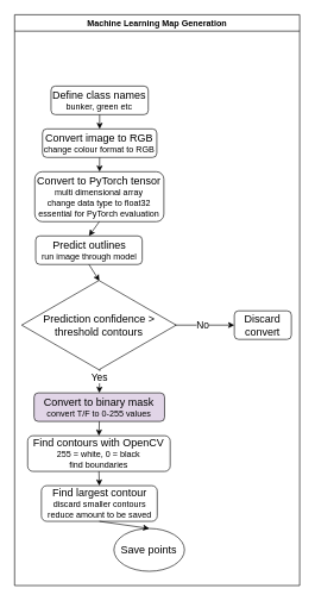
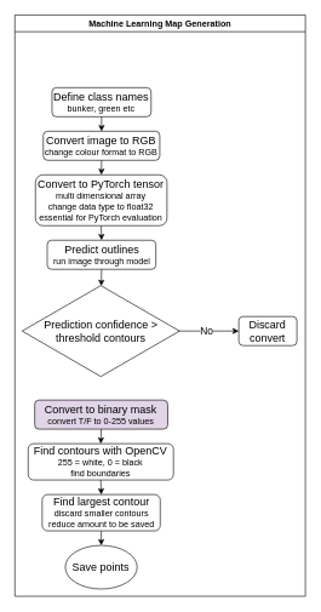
- <mxCell id="5" value="&lt;div&gt;&lt;font style=&quot;font-size: 15px;&quot;&gt;Predict outlines&lt;/font&gt;&lt;/div&gt;&lt;div&gt;run image through model&lt;/div&gt;" style="rounded=1;whiteSpace=wrap;html=1;" parent="2" vertex="1"><mxGeometry x="29.59" y="310" width="149.5" height="40" as="geometry" /></mxCell>
+ <mxCell id="5" value="&lt;div&gt;&lt;font style=&quot;font-size: 15px;&quot;&gt;Predict outlines&lt;/font&gt;&lt;/div&gt;&lt;div&gt;run image through model&lt;/div&gt;" style="rounded=1;whiteSpace=wrap;html=1;" parent="2" vertex="1"><mxGeometry x="44.59" y="310" width="149.5" height="40" as="geometry" /></mxCell>
- <mxCell id="12" value="" style="endArrow=classic;html=1;rounded=0;entryX=0.5;entryY=0;entryDx=0;entryDy=0;exitX=0.506;exitY=0.954;exitDx=0;exitDy=0;exitPerimeter=0;" parent="2" source="17" target="11" edge="1"><mxGeometry width="50" height="50" relative="1" as="geometry"><mxPoint x="128.33" y="520" as="sourcePoint" /><mxPoint x="307.71" y="400" as="targetPoint" /></mxGeometry></mxCell>
- <mxCell id="13" value="&lt;font style=&quot;font-size: 14px;&quot;&gt;Yes&lt;/font&gt;" style="edgeLabel;html=1;align=center;verticalAlign=middle;resizable=0;points=[];" parent="12" vertex="1" connectable="0"><mxGeometry x="-0.2" y="-1" relative="1" as="geometry"><mxPoint as="offset" /></mxGeometry></mxCell>
- <mxCell id="22" value="&lt;font style=&quot;font-size: 15px;&quot;&gt;Save points&lt;/font&gt;" style="ellipse;whiteSpace=wrap;html=1;" vertex="1" parent="2"><mxGeometry x="139.39" y="720" width="99" height="60" as="geometry" /></mxCell>
+ <mxCell id="22" value="&lt;font style=&quot;font-size: 15px;&quot;&gt;Save points&lt;/font&gt;" style="ellipse;whiteSpace=wrap;html=1;" vertex="1" parent="2"><mxGeometry x="69.39" y="730" width="99" height="60" as="geometry" /></mxCell>
